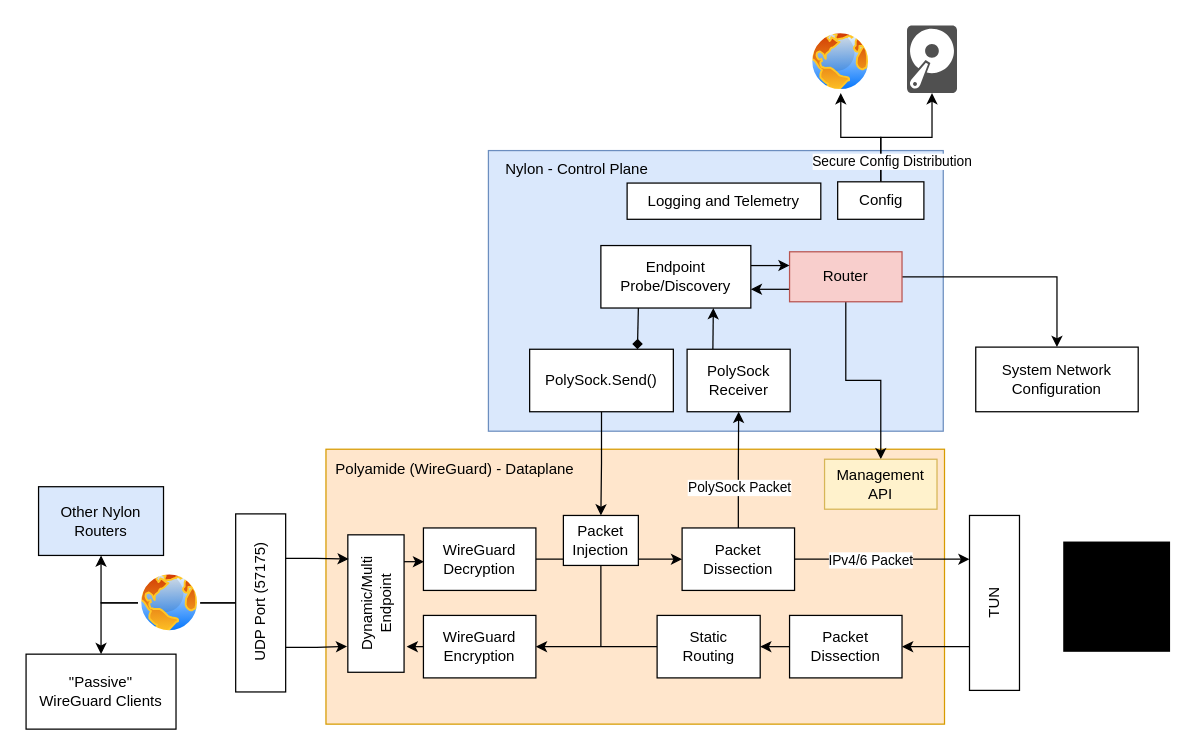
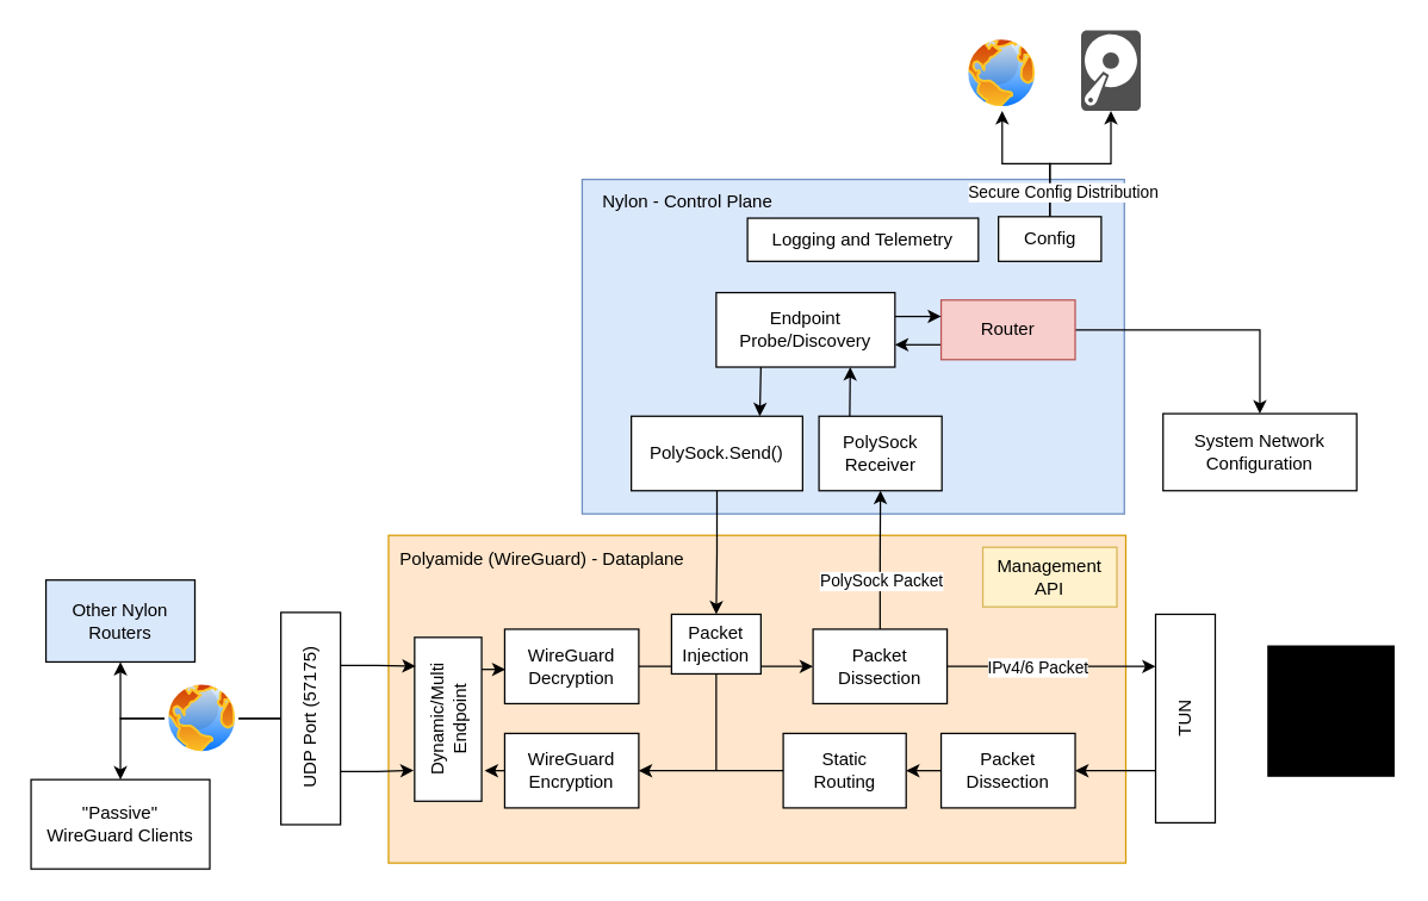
- <mxCell id="42" style="edgeStyle=orthogonalEdgeStyle;rounded=0;orthogonalLoop=1;jettySize=auto;html=1;exitX=0.25;exitY=1;exitDx=0;exitDy=0;entryX=0.75;entryY=0;entryDx=0;entryDy=0;endArrow=diamond;" edge="1" parent="1" source="44" target="25"><mxGeometry relative="1" as="geometry" /></mxCell>
+ <mxCell id="42" style="edgeStyle=orthogonalEdgeStyle;rounded=0;orthogonalLoop=1;jettySize=auto;html=1;exitX=0.25;exitY=1;exitDx=0;exitDy=0;entryX=0.75;entryY=0;entryDx=0;entryDy=0;" edge="1" parent="1" source="44" target="25"><mxGeometry relative="1" as="geometry" /></mxCell>
- <mxCell id="39" style="edgeStyle=orthogonalEdgeStyle;rounded=0;orthogonalLoop=1;jettySize=auto;html=1;exitX=0.5;exitY=1;exitDx=0;exitDy=0;" edge="1" parent="1" source="41" target="45"><mxGeometry relative="1" as="geometry" /></mxCell>
